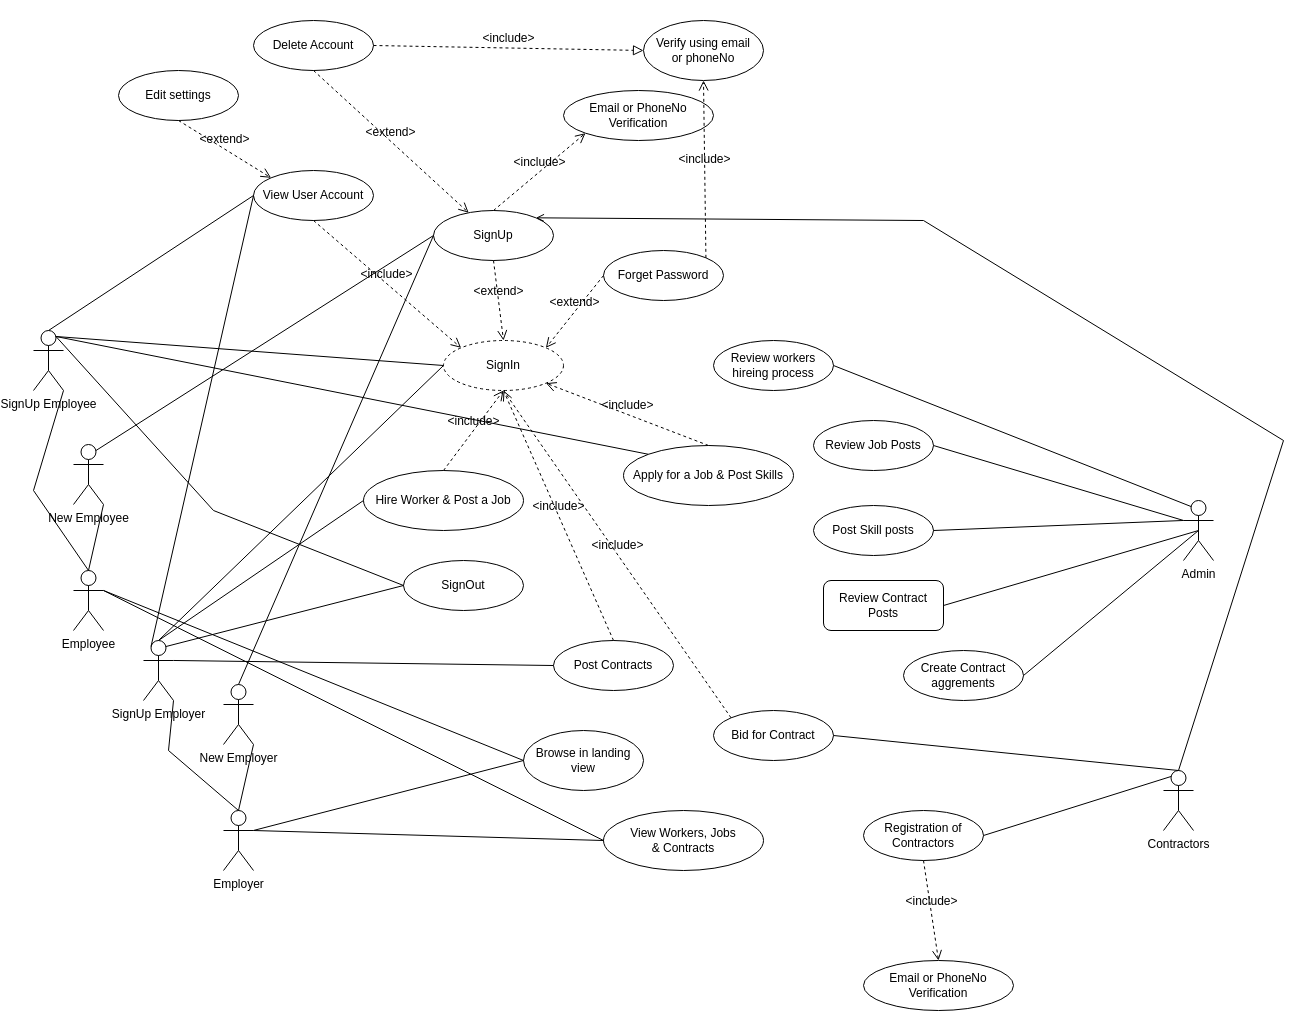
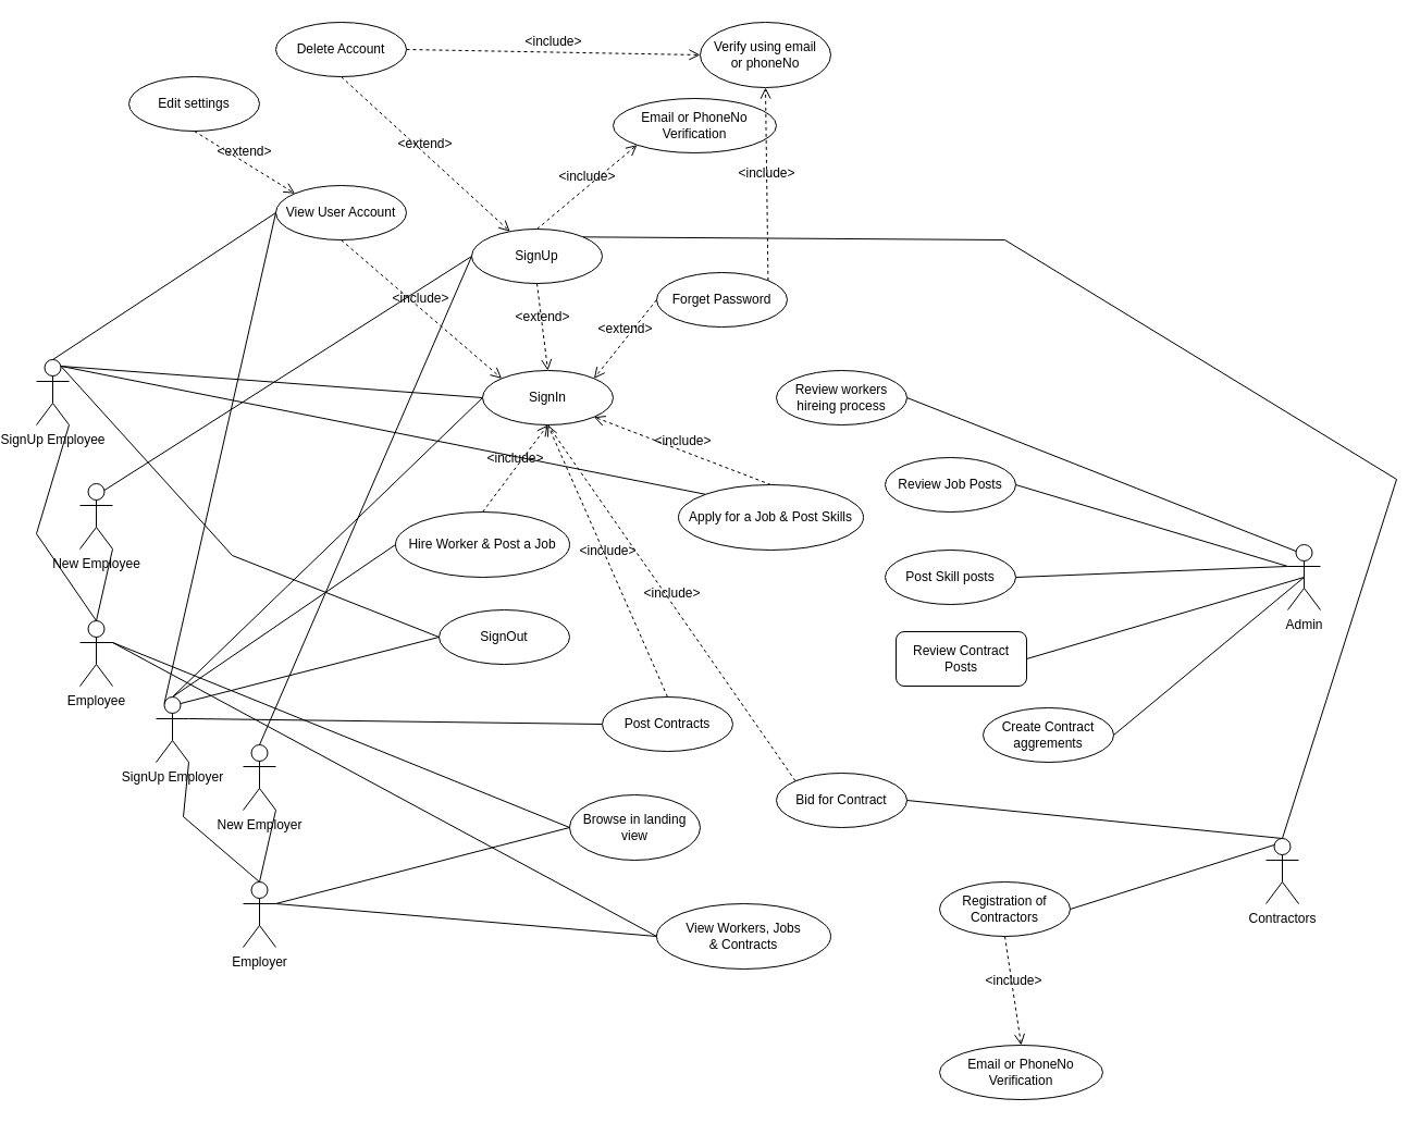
- <mxCell id="45" value="&lt;font style=&quot;font-size: 12px;&quot;&gt;&amp;lt;include&amp;gt;&lt;/font&gt;" style="endArrow=block;startArrow=none;endFill=0;startFill=0;endSize=8;html=1;verticalAlign=bottom;dashed=1;labelBackgroundColor=none;rounded=0;entryX=0;entryY=0.5;entryDx=0;entryDy=0;exitX=1;exitY=0.5;exitDx=0;exitDy=0;" edge="1" parent="1" source="43" target="32"><mxGeometry width="160" relative="1" as="geometry"><mxPoint x="702" y="267" as="sourcePoint" /><mxPoint x="800" y="90" as="targetPoint" /></mxGeometry></mxCell>
+ <mxCell id="45" value="&lt;font style=&quot;font-size: 12px;&quot;&gt;&amp;lt;include&amp;gt;&lt;/font&gt;" style="endArrow=open;startArrow=none;endFill=0;startFill=0;endSize=8;html=1;verticalAlign=bottom;dashed=1;labelBackgroundColor=none;rounded=0;entryX=0;entryY=0.5;entryDx=0;entryDy=0;exitX=1;exitY=0.5;exitDx=0;exitDy=0;" edge="1" parent="1" source="43" target="32"><mxGeometry width="160" relative="1" as="geometry"><mxPoint x="702" y="267" as="sourcePoint" /><mxPoint x="800" y="90" as="targetPoint" /></mxGeometry></mxCell>
- <mxCell id="60" value="" style="endArrow=open;html=1;rounded=0;entryX=1;entryY=0;entryDx=0;entryDy=0;exitX=0.5;exitY=0;exitDx=0;exitDy=0;exitPerimeter=0;" edge="1" parent="1" source="59" target="9"><mxGeometry width="50" height="50" relative="1" as="geometry"><mxPoint x="1180" y="530" as="sourcePoint" /><mxPoint x="930" y="540" as="targetPoint" /><Array as="points"><mxPoint x="1270" y="440" /><mxPoint x="910" y="220" /></Array></mxGeometry></mxCell>
+ <mxCell id="60" value="" style="endArrow=none;html=1;rounded=0;entryX=1;entryY=0;entryDx=0;entryDy=0;exitX=0.5;exitY=0;exitDx=0;exitDy=0;exitPerimeter=0;" edge="1" parent="1" source="59" target="9"><mxGeometry width="50" height="50" relative="1" as="geometry"><mxPoint x="1180" y="530" as="sourcePoint" /><mxPoint x="930" y="540" as="targetPoint" /><Array as="points"><mxPoint x="1270" y="440" /><mxPoint x="910" y="220" /></Array></mxGeometry></mxCell>
- <mxCell id="8" value="SignIn" style="ellipse;whiteSpace=wrap;html=1;fillColor=none;dashed=1;" vertex="1" parent="1"><mxGeometry x="430" y="340" width="120" height="50" as="geometry" /></mxCell>
+ <mxCell id="8" value="SignIn" style="ellipse;whiteSpace=wrap;html=1;fillColor=none;" vertex="1" parent="1"><mxGeometry x="430" y="340" width="120" height="50" as="geometry" /></mxCell>
- <mxCell id="10" value="View Workers, Jobs &lt;br&gt;&amp;amp; Contracts" style="ellipse;whiteSpace=wrap;html=1;fillColor=none;" vertex="1" parent="1"><mxGeometry x="590" y="810" width="160" height="60" as="geometry" /></mxCell>
+ <mxCell id="10" value="View Workers, Jobs &lt;br&gt;&amp;amp; Contracts" style="ellipse;whiteSpace=wrap;html=1;fillColor=none;" vertex="1" parent="1"><mxGeometry x="590" y="830" width="160" height="60" as="geometry" /></mxCell>
